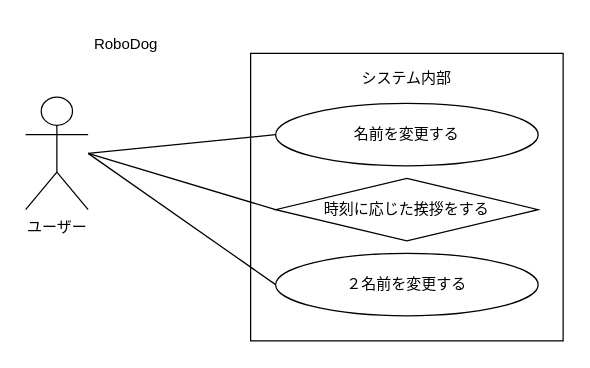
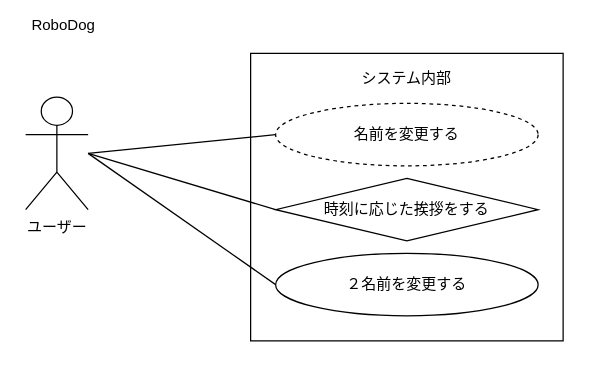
- <mxCell id="8" value="RoboDog" style="text;html=1;align=center;verticalAlign=middle;resizable=0;points=[];autosize=1;strokeColor=none;fillColor=none;" vertex="1" parent="1"><mxGeometry x="65" y="20" width="70" height="30" as="geometry" /></mxCell>
+ <mxCell id="8" value="RoboDog" style="text;html=1;align=center;verticalAlign=middle;resizable=0;points=[];autosize=1;strokeColor=none;fillColor=none;" vertex="1" parent="1"><mxGeometry x="15" y="5" width="70" height="30" as="geometry" /></mxCell>
- <mxCell id="6" value="名前を変更する" style="ellipse;whiteSpace=wrap;html=1;" parent="1" vertex="1"><mxGeometry x="220" y="82" width="210" height="50" as="geometry" /></mxCell>
+ <mxCell id="6" value="名前を変更する" style="ellipse;whiteSpace=wrap;html=1;dashed=1;" parent="1" vertex="1"><mxGeometry x="220" y="82" width="210" height="50" as="geometry" /></mxCell>
